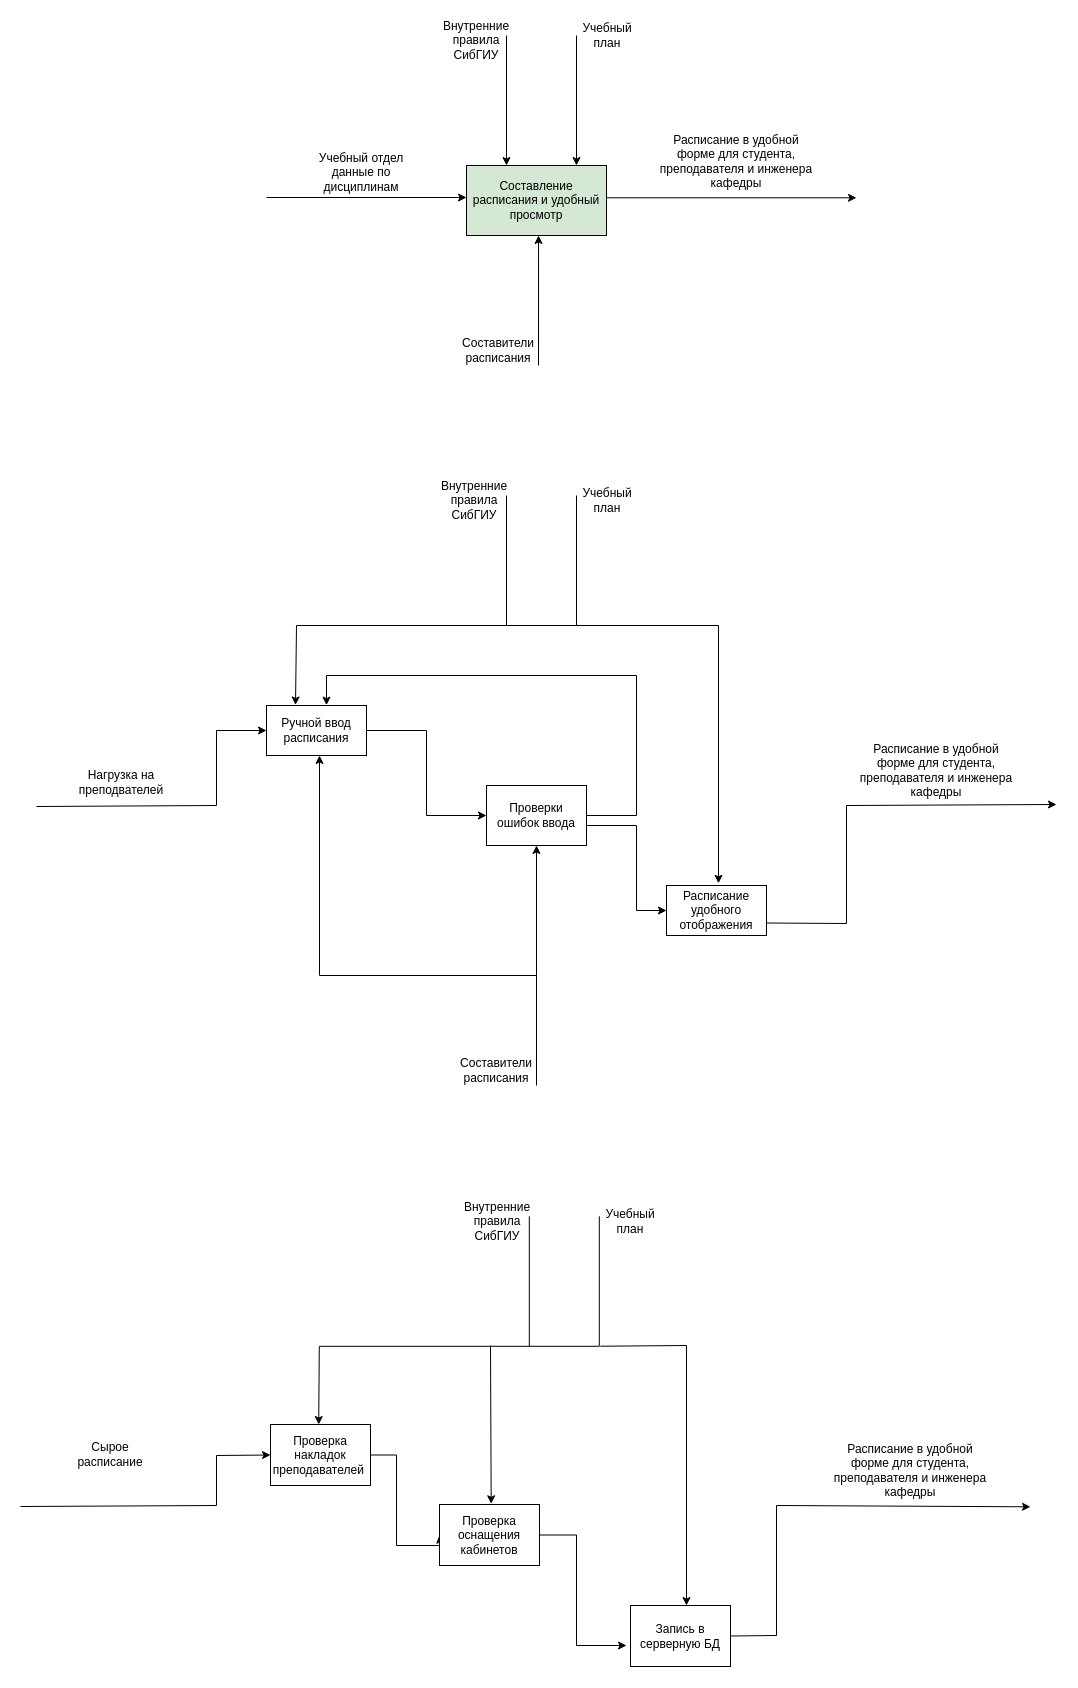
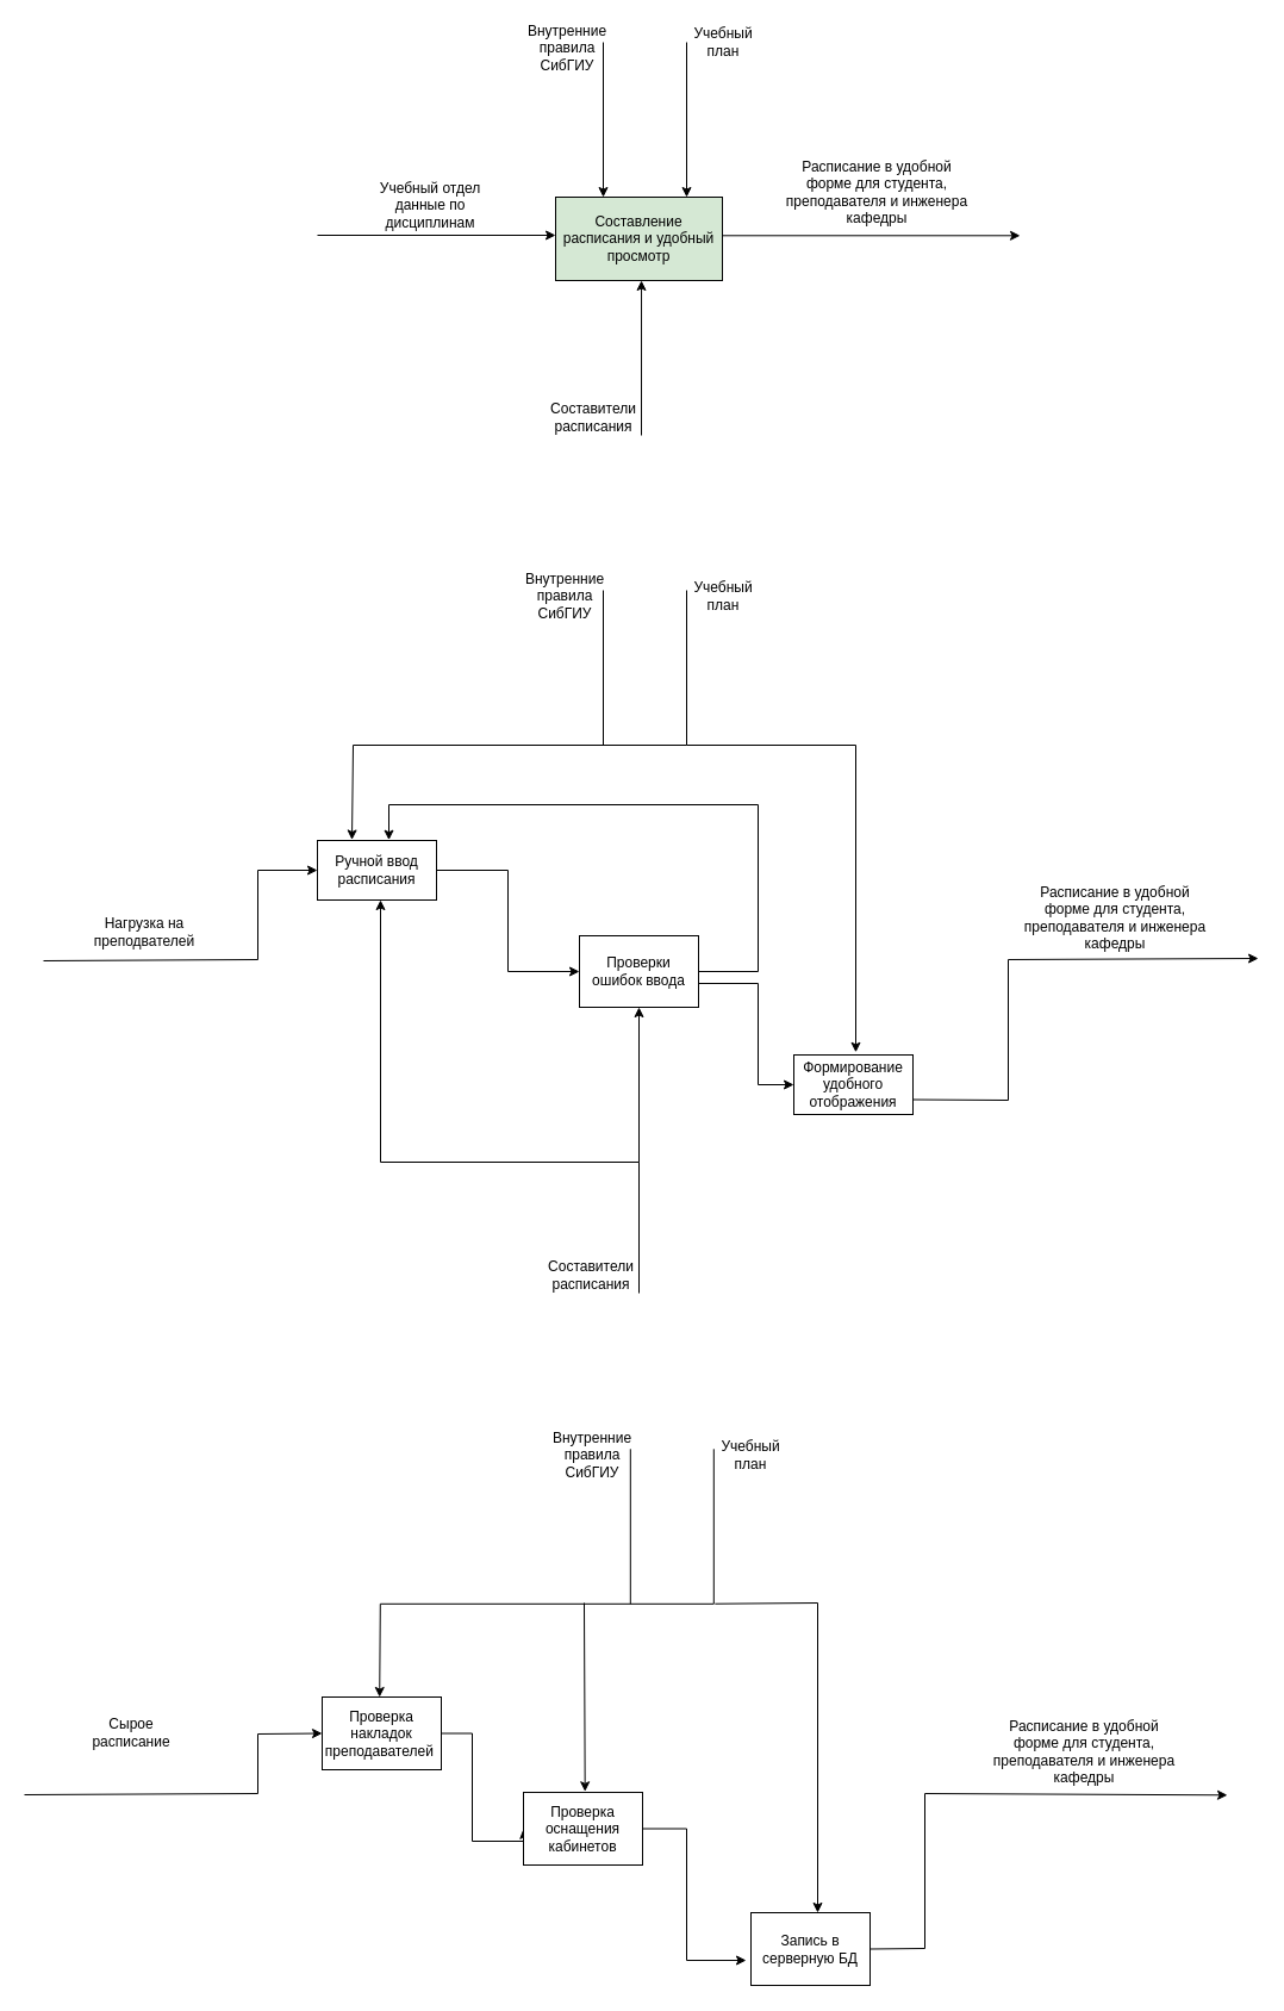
- <mxCell id="27" value="Расписание удобного отображения" style="rounded=0;whiteSpace=wrap;html=1;" parent="1" vertex="1"><mxGeometry x="666" y="885" width="100" height="50" as="geometry" /></mxCell>
+ <mxCell id="27" value="Формирование удобного отображения" style="rounded=0;whiteSpace=wrap;html=1;" parent="1" vertex="1"><mxGeometry x="666" y="885" width="100" height="50" as="geometry" /></mxCell>
